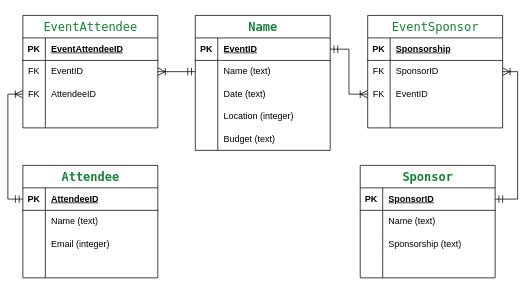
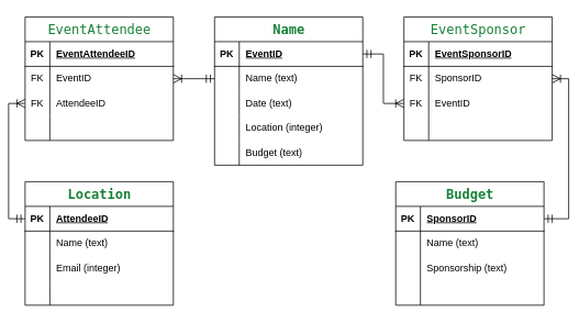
- <mxCell id="62" value="Sponsorship" style="shape=partialRectangle;connectable=0;fillColor=none;top=0;left=0;bottom=0;right=0;align=left;spacingLeft=6;fontStyle=5;overflow=hidden;whiteSpace=wrap;html=1;fontFamily=Helvetica;fontSize=12;fontColor=default;labelBackgroundColor=default;" vertex="1" parent="60"><mxGeometry x="30" width="150" height="30" as="geometry"><mxRectangle width="150" height="30" as="alternateBounds" /></mxGeometry></mxCell>
+ <mxCell id="62" value="EventSponsorID" style="shape=partialRectangle;connectable=0;fillColor=none;top=0;left=0;bottom=0;right=0;align=left;spacingLeft=6;fontStyle=5;overflow=hidden;whiteSpace=wrap;html=1;fontFamily=Helvetica;fontSize=12;fontColor=default;labelBackgroundColor=default;" vertex="1" parent="60"><mxGeometry x="30" width="150" height="30" as="geometry"><mxRectangle width="150" height="30" as="alternateBounds" /></mxGeometry></mxCell>
- <mxCell id="18" value="&lt;span style=&quot;box-sizing: border-box; margin: 0px; padding: 0px; font-weight: bolder; color: rgb(24, 128, 56); font-family: &amp;quot;Roboto Mono&amp;quot;, monospace; font-size: 16px; text-align: left; white-space: pre-wrap; background-color: rgb(255, 255, 255);&quot;&gt;Attendee&lt;/span&gt;" style="shape=table;startSize=30;container=1;collapsible=1;childLayout=tableLayout;fixedRows=1;rowLines=0;fontStyle=1;align=center;resizeLast=1;html=1;" vertex="1" parent="1"><mxGeometry x="20" y="220" width="180" height="150" as="geometry" /></mxCell>
+ <mxCell id="18" value="&lt;span style=&quot;box-sizing: border-box; margin: 0px; padding: 0px; font-weight: bolder; color: rgb(24, 128, 56); font-family: &amp;quot;Roboto Mono&amp;quot;, monospace; font-size: 16px; text-align: left; white-space: pre-wrap; background-color: rgb(255, 255, 255);&quot;&gt;Location&lt;/span&gt;" style="shape=table;startSize=30;container=1;collapsible=1;childLayout=tableLayout;fixedRows=1;rowLines=0;fontStyle=1;align=center;resizeLast=1;html=1;" vertex="1" parent="1"><mxGeometry x="20" y="220" width="180" height="150" as="geometry" /></mxCell>
- <mxCell id="44" value="&lt;span style=&quot;box-sizing: border-box; margin: 0px; padding: 0px; font-weight: bolder; color: rgb(24, 128, 56); font-family: &amp;quot;Roboto Mono&amp;quot;, monospace; font-size: 16px; text-align: left; white-space: pre-wrap; background-color: rgb(255, 255, 255);&quot;&gt;Sponsor&lt;/span&gt;" style="shape=table;startSize=30;container=1;collapsible=1;childLayout=tableLayout;fixedRows=1;rowLines=0;fontStyle=1;align=center;resizeLast=1;html=1;" vertex="1" parent="1"><mxGeometry x="470" y="220" width="180" height="150" as="geometry" /></mxCell>
+ <mxCell id="44" value="&lt;span style=&quot;box-sizing: border-box; margin: 0px; padding: 0px; font-weight: bolder; color: rgb(24, 128, 56); font-family: &amp;quot;Roboto Mono&amp;quot;, monospace; font-size: 16px; text-align: left; white-space: pre-wrap; background-color: rgb(255, 255, 255);&quot;&gt;Budget&lt;/span&gt;" style="shape=table;startSize=30;container=1;collapsible=1;childLayout=tableLayout;fixedRows=1;rowLines=0;fontStyle=1;align=center;resizeLast=1;html=1;" vertex="1" parent="1"><mxGeometry x="470" y="220" width="180" height="150" as="geometry" /></mxCell>
